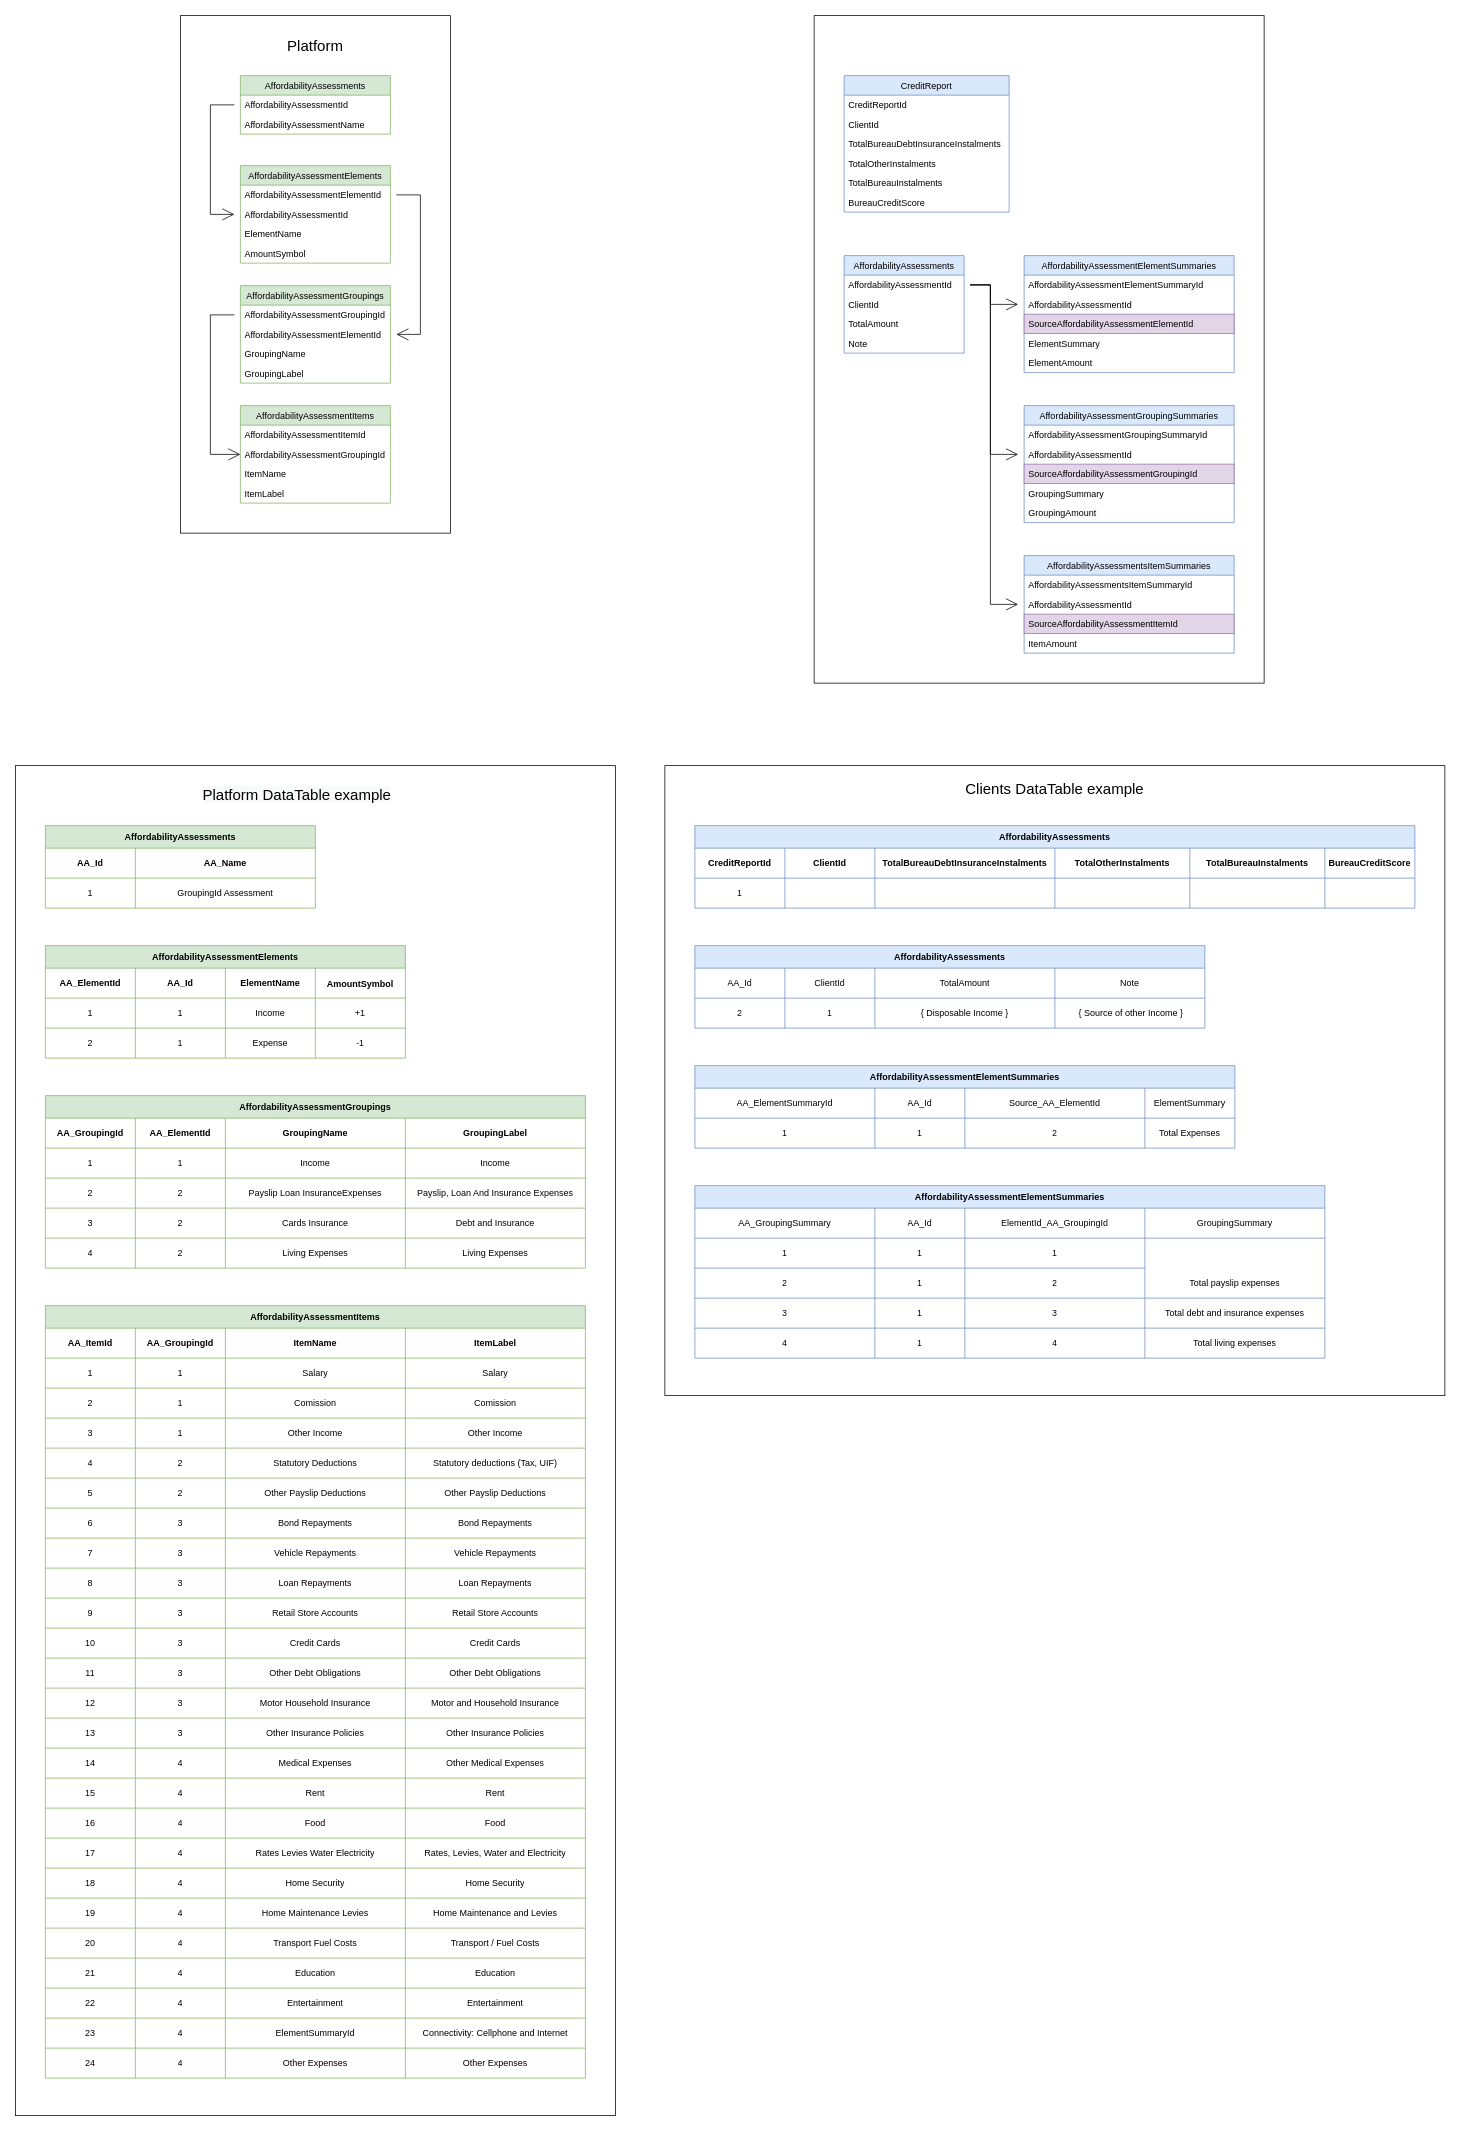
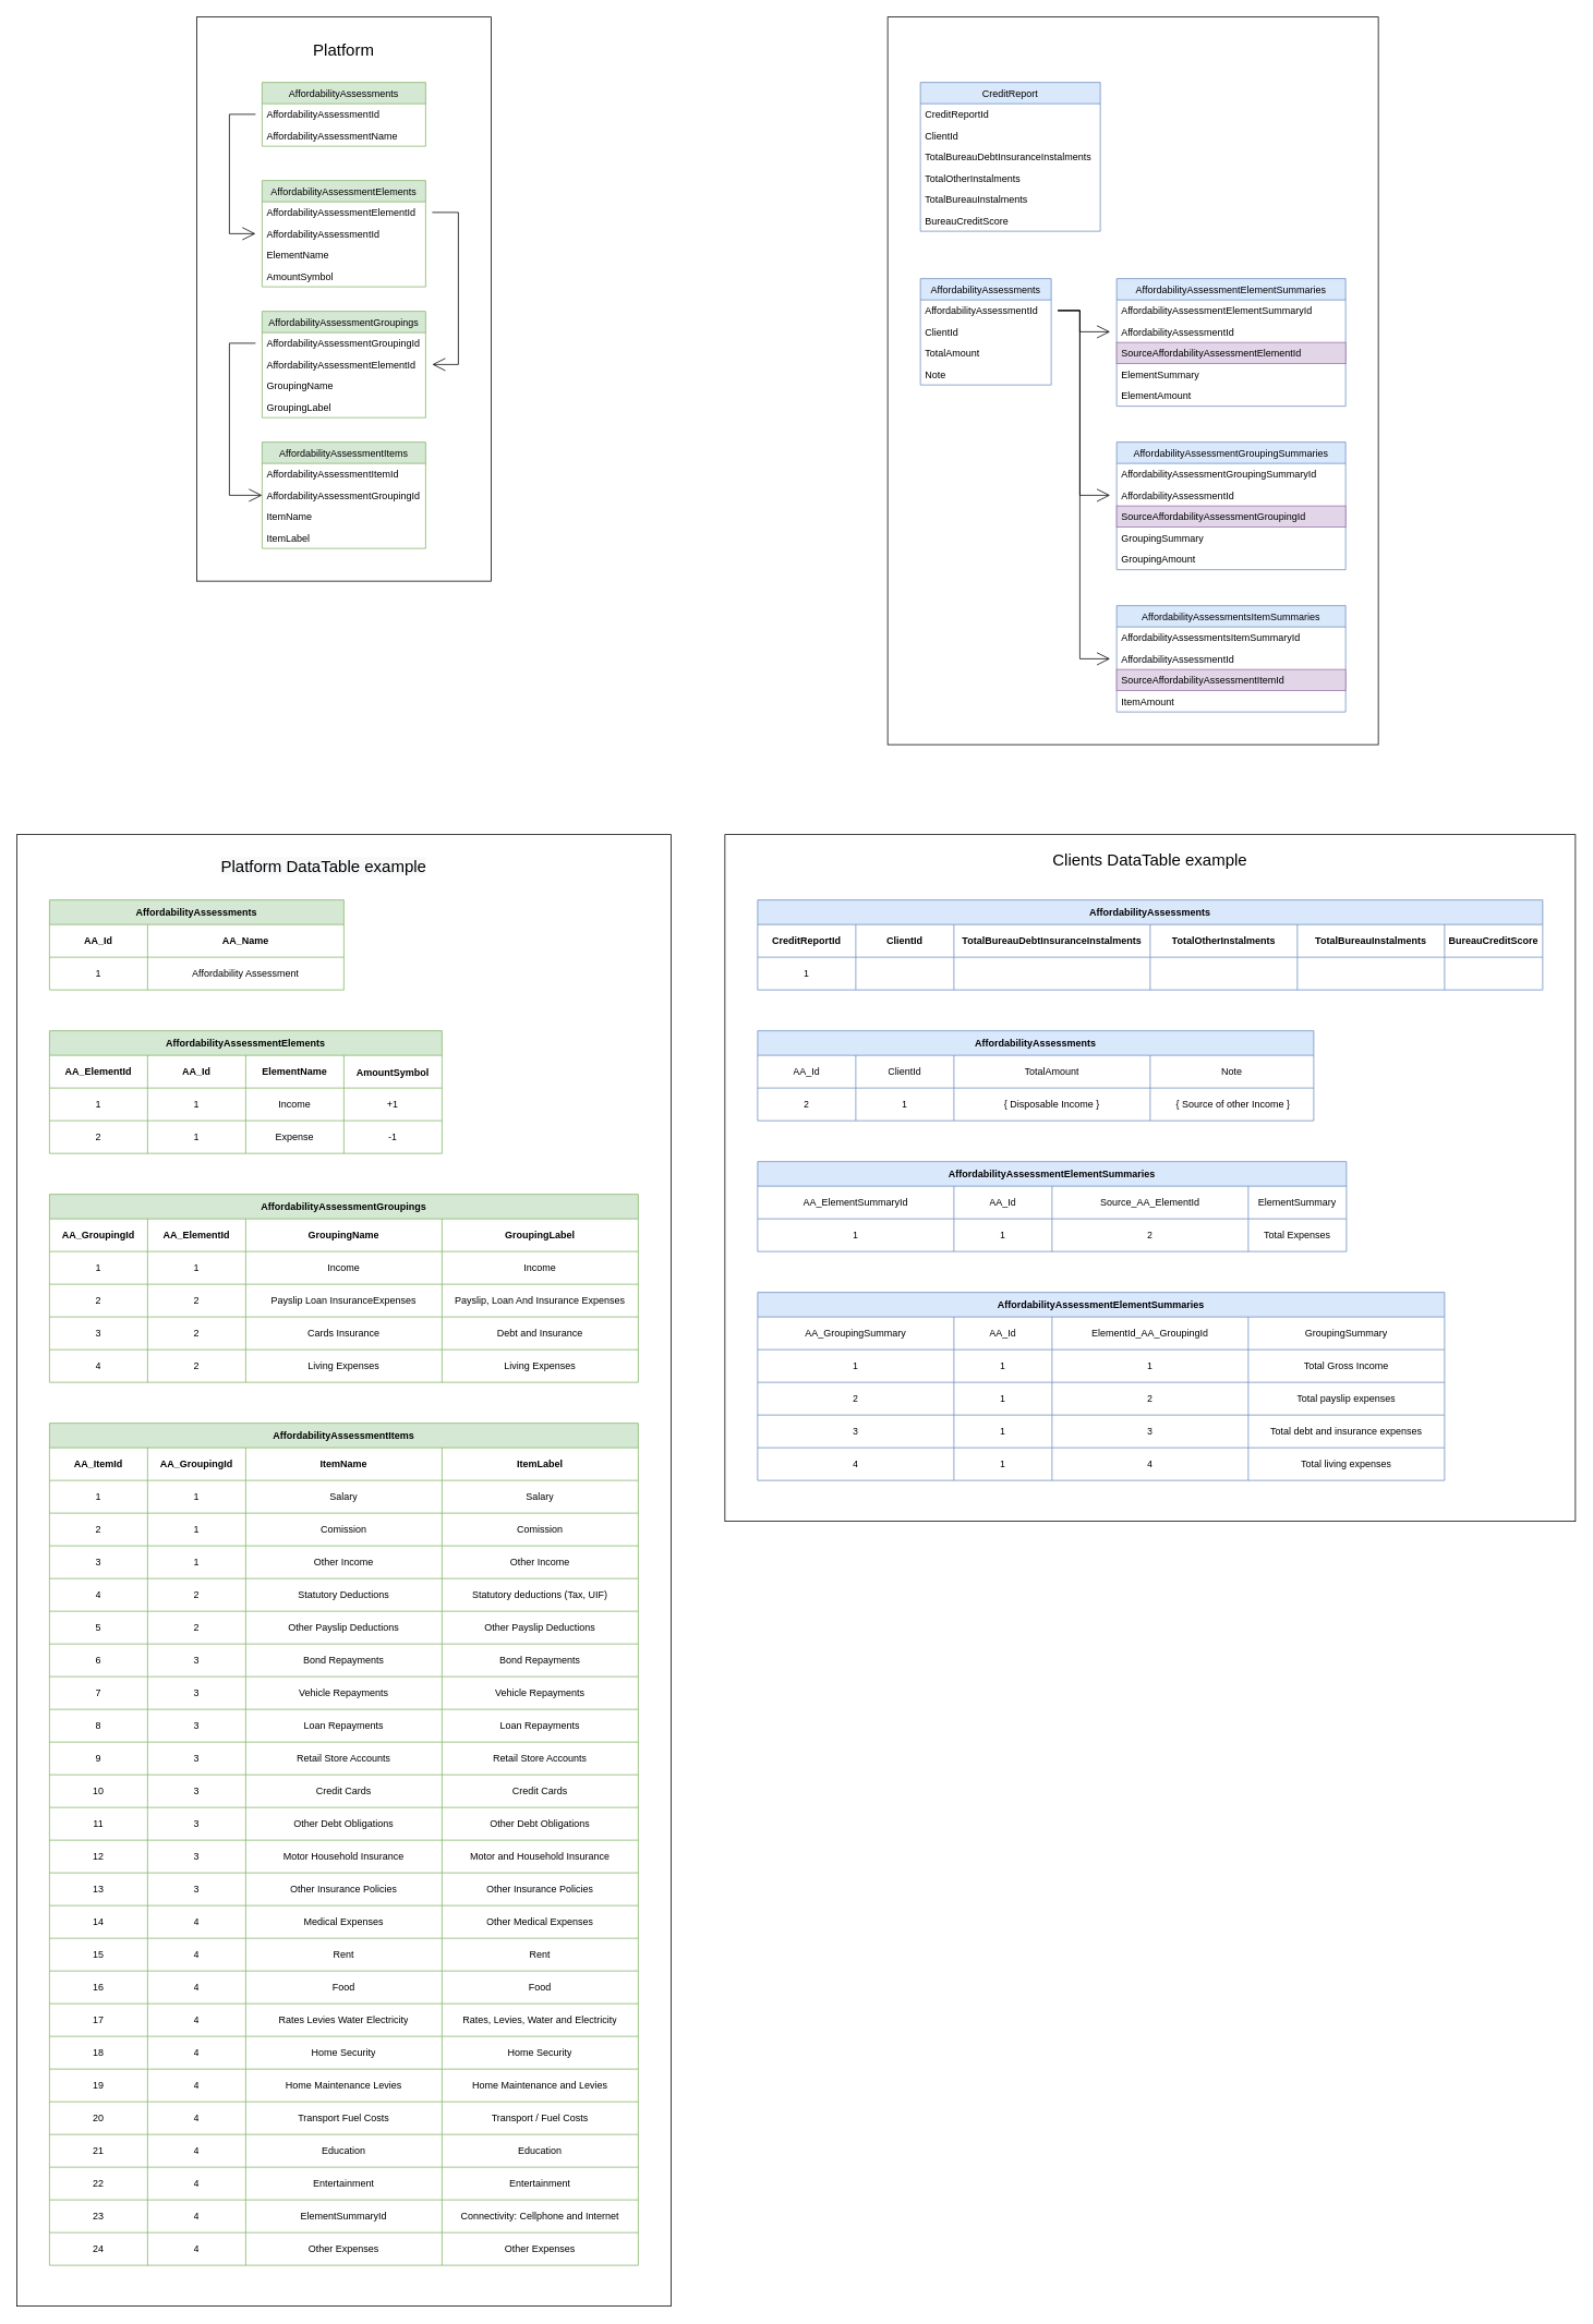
- <mxCell id="34" value="GroupingId Assessment" style="shape=partialRectangle;html=1;whiteSpace=wrap;connectable=0;fillColor=none;top=0;left=0;bottom=0;right=0;overflow=hidden;pointerEvents=1;align=center;" parent="32" vertex="1"><mxGeometry x="120" width="240" height="40" as="geometry"><mxRectangle width="240" height="40" as="alternateBounds" /></mxGeometry></mxCell>
+ <mxCell id="34" value="Affordability Assessment" style="shape=partialRectangle;html=1;whiteSpace=wrap;connectable=0;fillColor=none;top=0;left=0;bottom=0;right=0;overflow=hidden;pointerEvents=1;align=center;" parent="32" vertex="1"><mxGeometry x="120" width="240" height="40" as="geometry"><mxRectangle width="240" height="40" as="alternateBounds" /></mxGeometry></mxCell>
+ <mxCell id="243" value="Total Gross Income" style="shape=partialRectangle;html=1;whiteSpace=wrap;connectable=0;fillColor=none;top=0;left=0;bottom=0;right=0;overflow=hidden;pointerEvents=1;align=center;" parent="239" vertex="1"><mxGeometry x="600" width="240" height="40" as="geometry"><mxRectangle width="240" height="40" as="alternateBounds" /></mxGeometry></mxCell>
